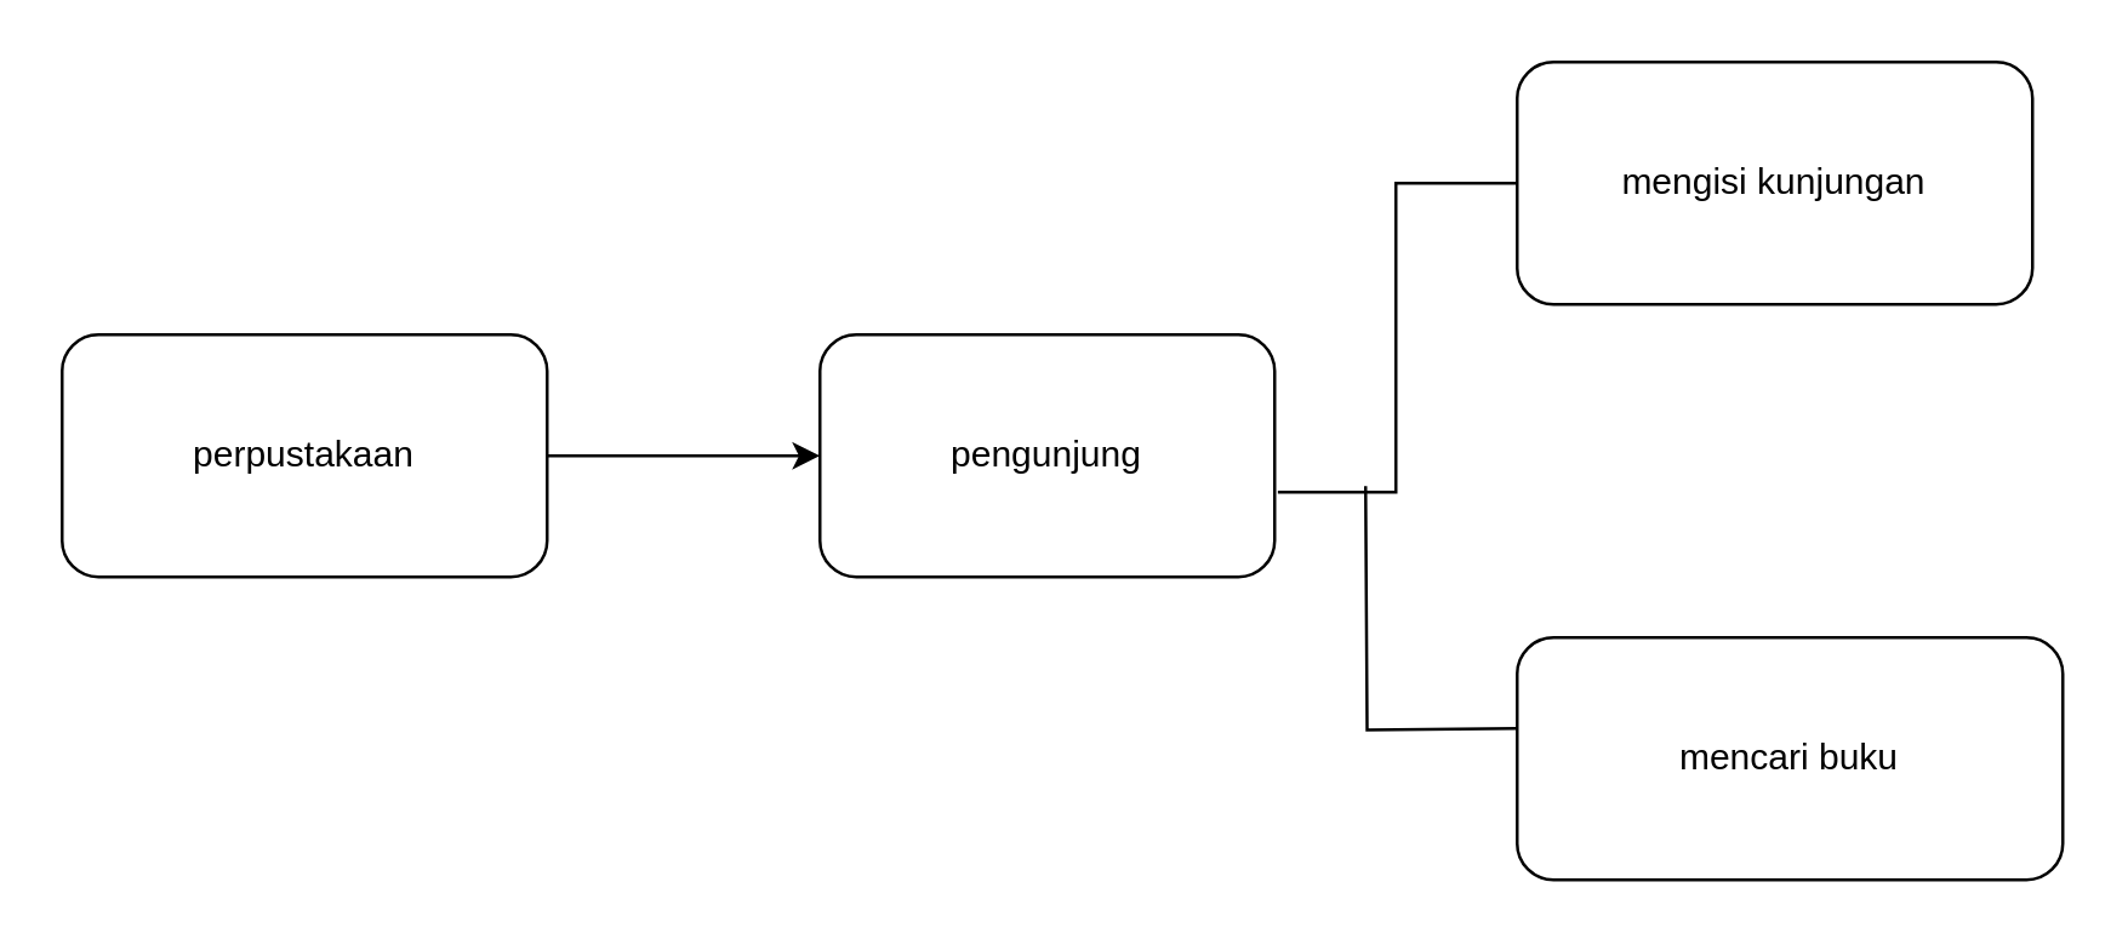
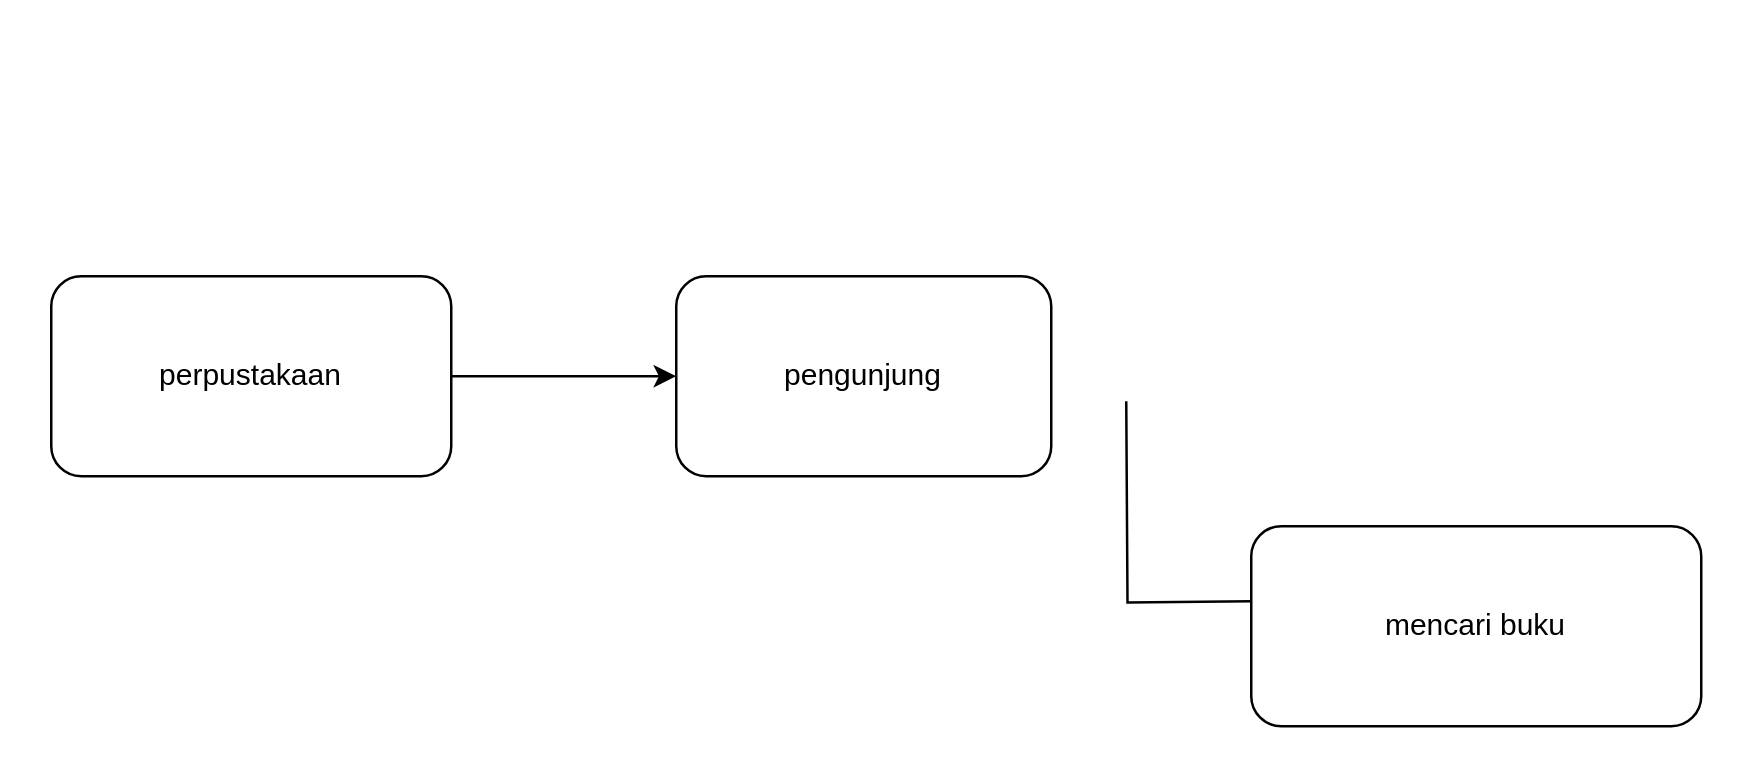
- <mxCell id="5" value="mengisi kunjungan" style="rounded=1;whiteSpace=wrap;html=1;" vertex="1" parent="1"><mxGeometry x="500" y="20" width="170" height="80" as="geometry" /></mxCell>
- <mxCell id="6" value="" style="endArrow=none;html=1;rounded=0;exitX=1.007;exitY=0.65;exitDx=0;exitDy=0;exitPerimeter=0;edgeStyle=orthogonalEdgeStyle;entryX=0;entryY=0.5;entryDx=0;entryDy=0;" edge="1" parent="1" source="4" target="5"><mxGeometry width="50" height="50" relative="1" as="geometry"><mxPoint x="380" y="150" as="sourcePoint" /><mxPoint x="460" y="60" as="targetPoint" /></mxGeometry></mxCell>
